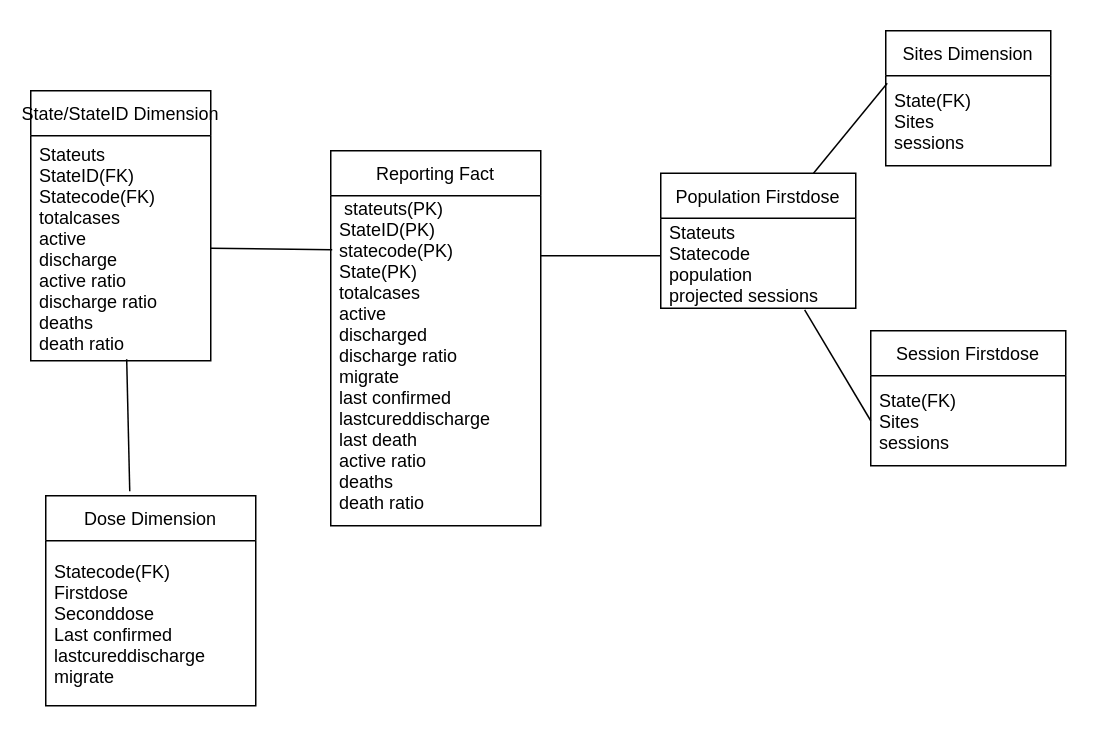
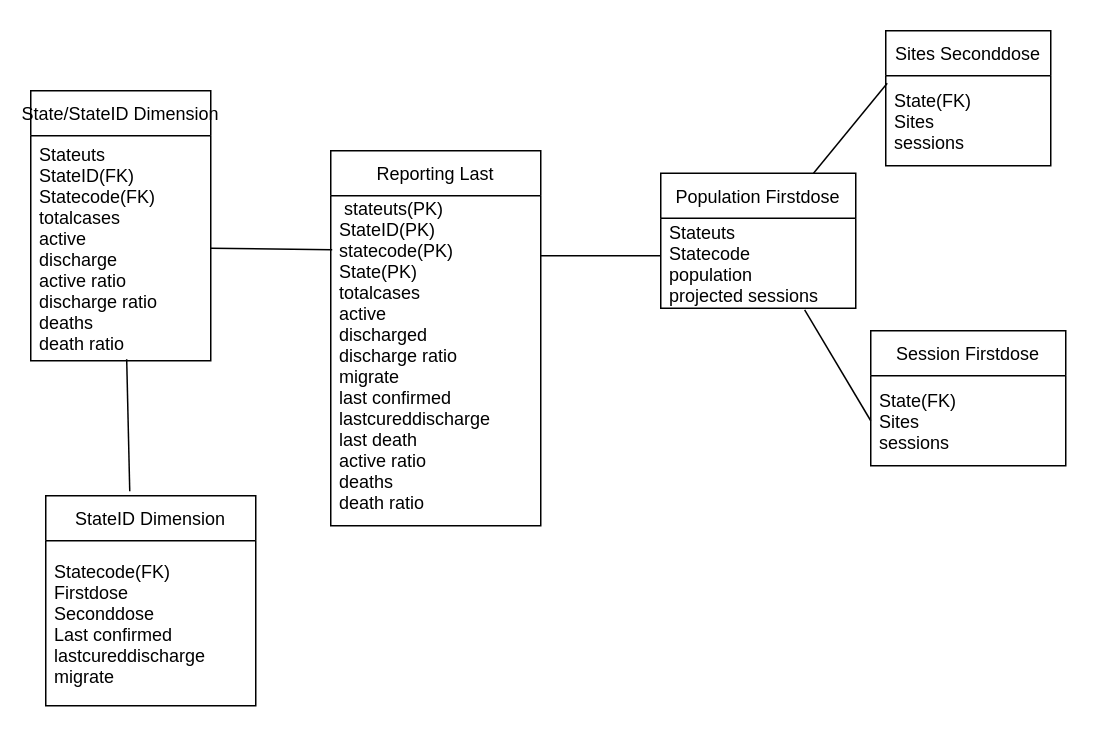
- <mxCell id="10" value="Sites Dimension" style="swimlane;fontStyle=0;childLayout=stackLayout;horizontal=1;startSize=30;horizontalStack=0;resizeParent=1;resizeParentMax=0;resizeLast=0;collapsible=1;marginBottom=0;" vertex="1" parent="1"><mxGeometry x="590" y="20" width="110" height="90" as="geometry" /></mxCell>
+ <mxCell id="10" value="Sites Seconddose" style="swimlane;fontStyle=0;childLayout=stackLayout;horizontal=1;startSize=30;horizontalStack=0;resizeParent=1;resizeParentMax=0;resizeLast=0;collapsible=1;marginBottom=0;" vertex="1" parent="1"><mxGeometry x="590" y="20" width="110" height="90" as="geometry" /></mxCell>
- <mxCell id="2" value="Reporting Fact" style="swimlane;fontStyle=0;childLayout=stackLayout;horizontal=1;startSize=30;horizontalStack=0;resizeParent=1;resizeParentMax=0;resizeLast=0;collapsible=1;marginBottom=0;" vertex="1" parent="1"><mxGeometry x="220" y="100" width="140" height="250" as="geometry" /></mxCell>
+ <mxCell id="2" value="Reporting Last" style="swimlane;fontStyle=0;childLayout=stackLayout;horizontal=1;startSize=30;horizontalStack=0;resizeParent=1;resizeParentMax=0;resizeLast=0;collapsible=1;marginBottom=0;" vertex="1" parent="1"><mxGeometry x="220" y="100" width="140" height="250" as="geometry" /></mxCell>
- <mxCell id="12" value="Dose Dimension" style="swimlane;fontStyle=0;childLayout=stackLayout;horizontal=1;startSize=30;horizontalStack=0;resizeParent=1;resizeParentMax=0;resizeLast=0;collapsible=1;marginBottom=0;" vertex="1" parent="1"><mxGeometry x="30" y="330" width="140" height="140" as="geometry" /></mxCell>
+ <mxCell id="12" value="StateID Dimension" style="swimlane;fontStyle=0;childLayout=stackLayout;horizontal=1;startSize=30;horizontalStack=0;resizeParent=1;resizeParentMax=0;resizeLast=0;collapsible=1;marginBottom=0;" vertex="1" parent="1"><mxGeometry x="30" y="330" width="140" height="140" as="geometry" /></mxCell>
